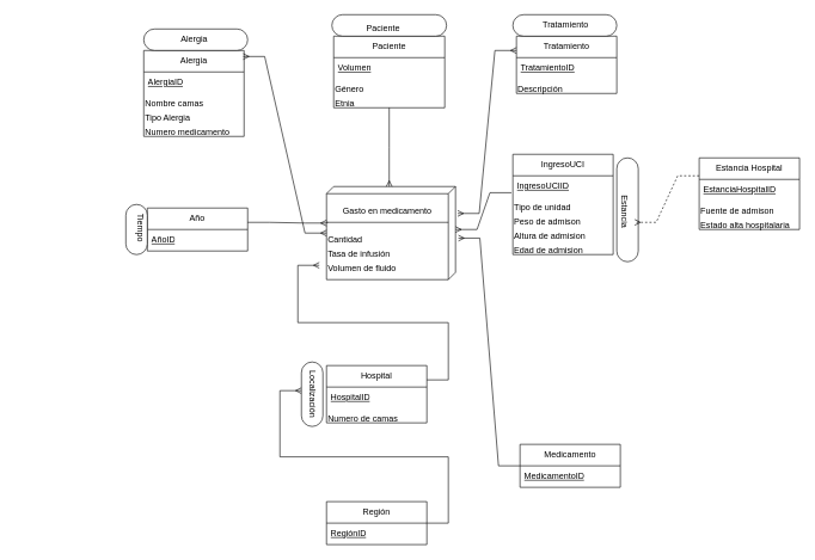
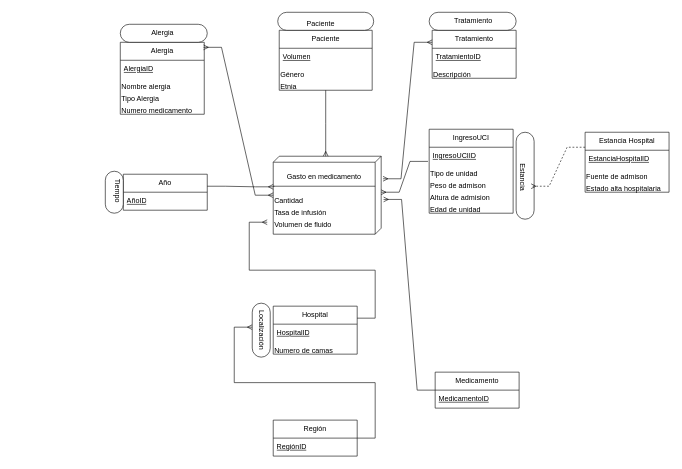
- <mxCell id="42" value="Nombre camas" style="text;whiteSpace=wrap;html=1;" parent="40" vertex="1"><mxGeometry y="60" width="140" height="20" as="geometry" /></mxCell>
+ <mxCell id="42" value="Nombre alergia" style="text;whiteSpace=wrap;html=1;" parent="40" vertex="1"><mxGeometry y="60" width="140" height="20" as="geometry" /></mxCell>
- <mxCell id="31" value="Edad de admision" style="text;whiteSpace=wrap;html=1;" parent="26" vertex="1"><mxGeometry y="120" width="140" height="20" as="geometry" /></mxCell>
+ <mxCell id="31" value="Edad de unidad" style="text;whiteSpace=wrap;html=1;" parent="26" vertex="1"><mxGeometry y="120" width="140" height="20" as="geometry" /></mxCell>
